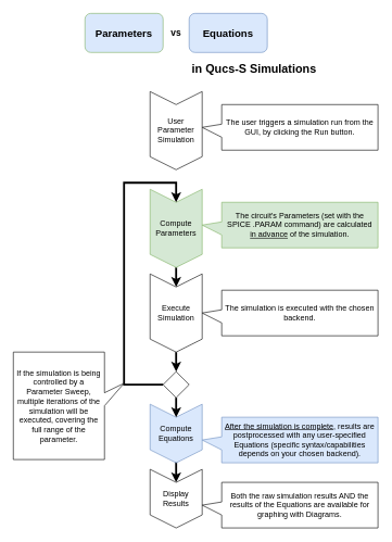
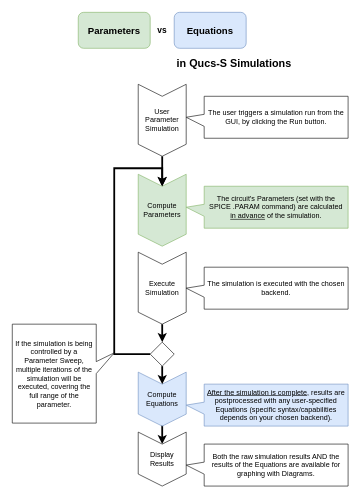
- <mxCell id="20" value="Parameters" style="rounded=1;whiteSpace=wrap;html=1;fillColor=#dae8fc;strokeColor=#82b366;fontStyle=1;fontSize=16;" vertex="1" parent="1"><mxGeometry x="130" y="20" width="120" height="60" as="geometry" /></mxCell>
+ <mxCell id="20" value="Parameters" style="rounded=1;whiteSpace=wrap;html=1;fillColor=#d5e8d4;strokeColor=#82b366;fontStyle=1;fontSize=16;" vertex="1" parent="1"><mxGeometry x="130" y="20" width="120" height="60" as="geometry" /></mxCell>
+ <mxCell id="10" style="edgeStyle=orthogonalEdgeStyle;rounded=0;orthogonalLoop=1;jettySize=auto;html=1;exitX=1;exitY=0.5;exitDx=0;exitDy=0;entryX=0;entryY=0.5;entryDx=0;entryDy=0;strokeWidth=3;" edge="1" parent="1" source="11" target="4"><mxGeometry relative="1" as="geometry" /></mxCell>
- <mxCell id="3" style="edgeStyle=orthogonalEdgeStyle;rounded=0;orthogonalLoop=1;jettySize=auto;html=1;exitX=1;exitY=0.5;exitDx=0;exitDy=0;entryX=0;entryY=0.5;entryDx=0;entryDy=0;strokeWidth=3;" edge="1" parent="1" source="4" target="6"><mxGeometry relative="1" as="geometry"><mxPoint x="270" y="420" as="sourcePoint" /></mxGeometry></mxCell>
